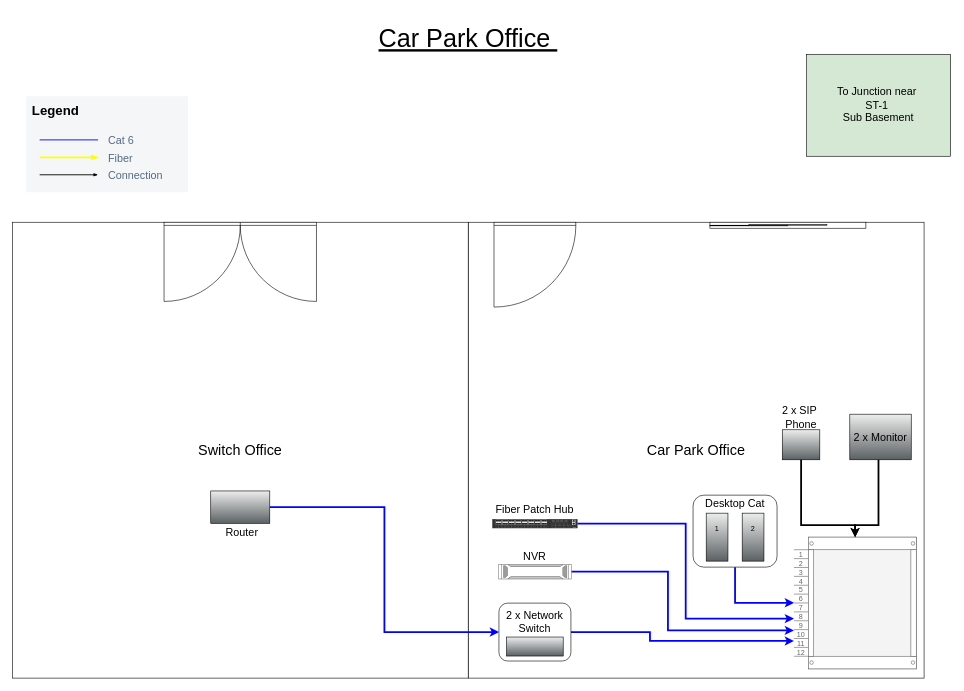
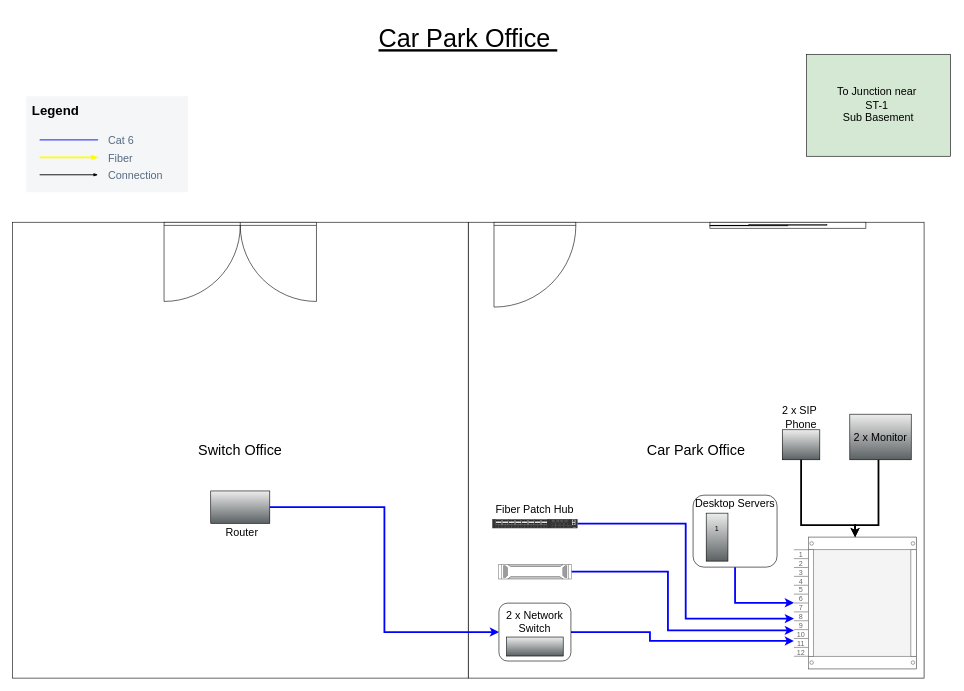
- <mxCell id="14" value="&lt;font style=&quot;font-size: 18px;&quot;&gt;Desktop Cat&lt;/font&gt;" style="text;strokeColor=none;align=center;fillColor=none;html=1;verticalAlign=middle;whiteSpace=wrap;rounded=0;" vertex="1" parent="11"><mxGeometry x="-1.421e-14" width="143.78" height="30" as="geometry" /></mxCell>
+ <mxCell id="14" value="&lt;font style=&quot;font-size: 18px;&quot;&gt;Desktop Servers&lt;/font&gt;" style="text;strokeColor=none;align=center;fillColor=none;html=1;verticalAlign=middle;whiteSpace=wrap;rounded=0;" vertex="1" parent="11"><mxGeometry x="-1.421e-14" width="143.78" height="30" as="geometry" /></mxCell>
- <mxCell id="15" value="2&#10;&#10;" style="shape=mxgraph.networks2.icon;aspect=fixed;fillColor=#EDEDED;strokeColor=#000000;gradientColor=#5B6163;network2IconShadow=1;network2bgFillColor=none;network2Icon=mxgraph.networks2.desktop_pc;network2IconXOffset=-0.003;network2IconYOffset=0.0;network2IconW=0.453;network2IconH=1.0;" vertex="1" parent="11"><mxGeometry x="83.78" y="30" width="36.26" height="80" as="geometry" /></mxCell>
- <mxCell id="23" value="&lt;font style=&quot;font-size: 18px;&quot;&gt;NVR&lt;/font&gt;" style="text;strokeColor=none;align=center;fillColor=none;html=1;verticalAlign=middle;whiteSpace=wrap;rounded=0;" vertex="1" parent="21"><mxGeometry x="17.192" width="87.871" height="25.0" as="geometry" /></mxCell>
